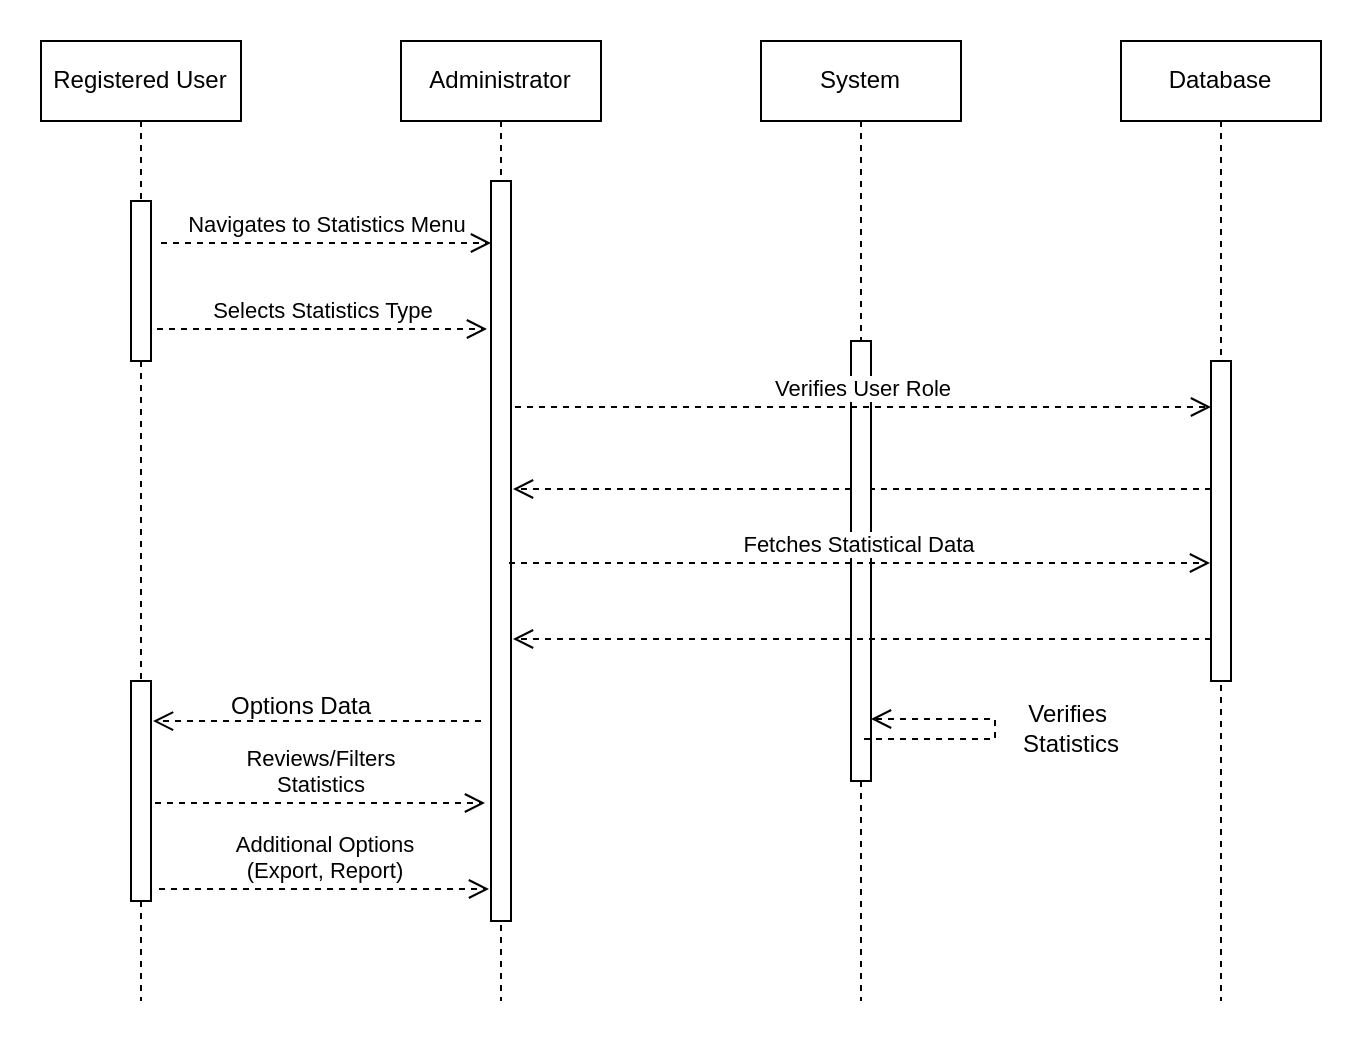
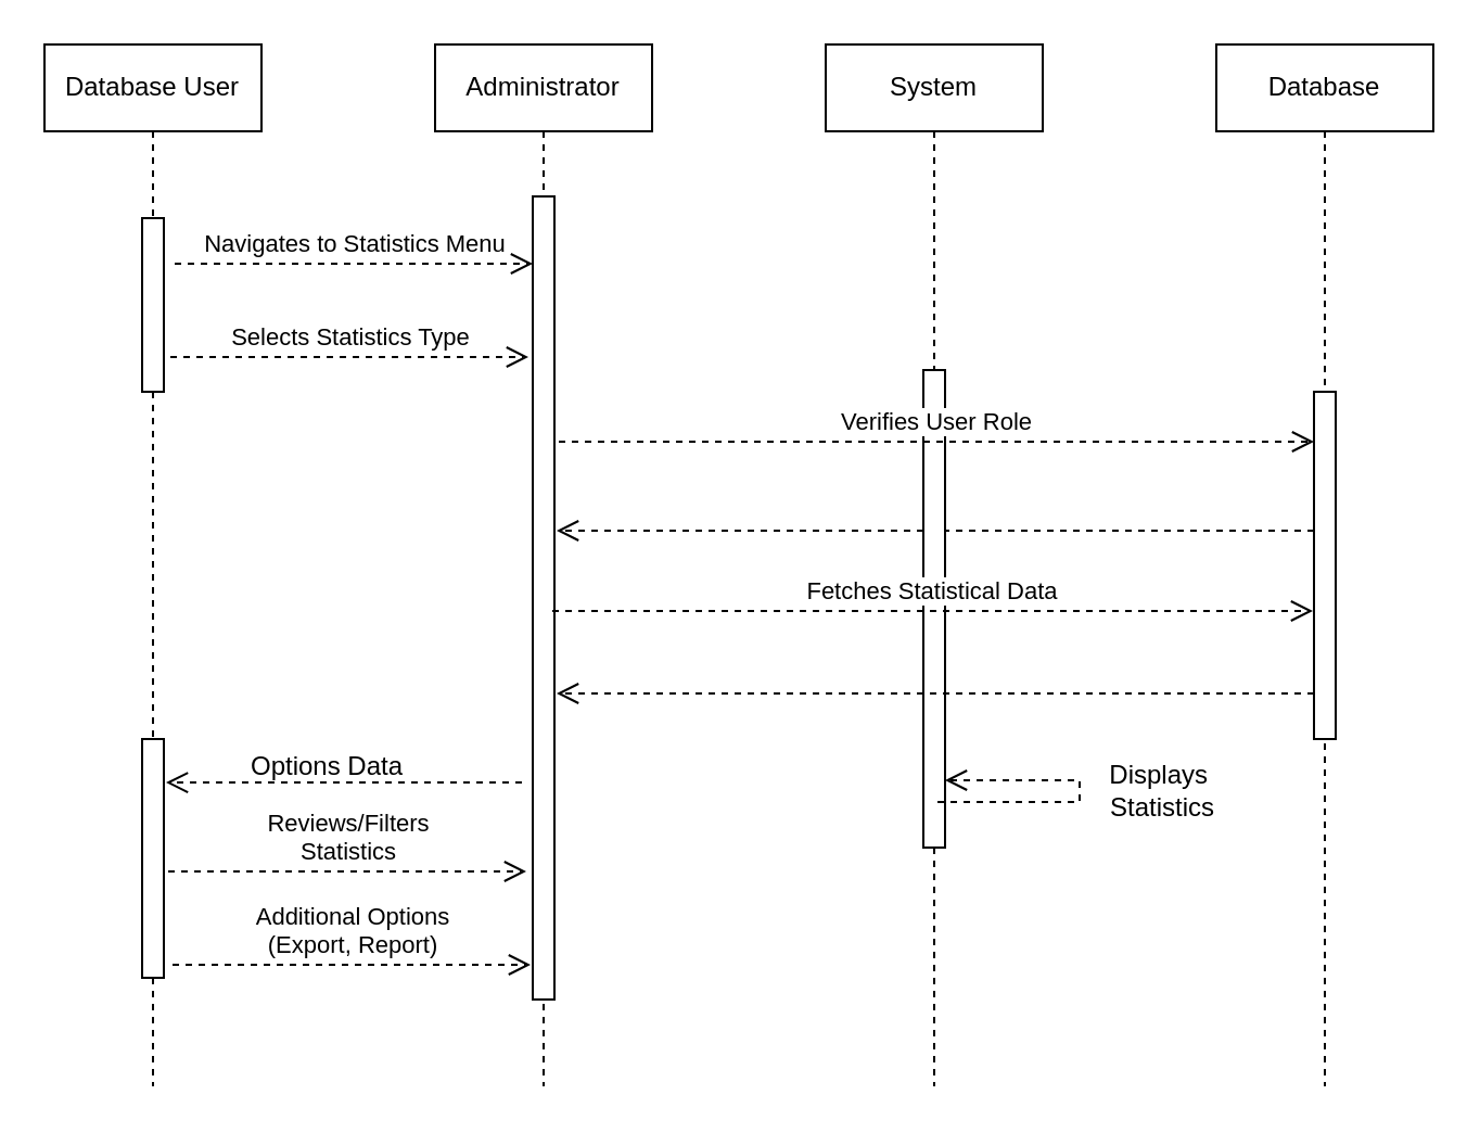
- <mxCell id="2" value="Registered User" style="shape=umlLifeline;perimeter=lifelinePerimeter;whiteSpace=wrap;html=1;container=0;dropTarget=0;collapsible=0;recursiveResize=0;outlineConnect=0;portConstraint=eastwest;newEdgeStyle={&quot;edgeStyle&quot;:&quot;elbowEdgeStyle&quot;,&quot;elbow&quot;:&quot;vertical&quot;,&quot;curved&quot;:0,&quot;rounded&quot;:0};" vertex="1" parent="1"><mxGeometry x="20" y="20" width="100" height="480" as="geometry" /></mxCell>
+ <mxCell id="2" value="Database User" style="shape=umlLifeline;perimeter=lifelinePerimeter;whiteSpace=wrap;html=1;container=0;dropTarget=0;collapsible=0;recursiveResize=0;outlineConnect=0;portConstraint=eastwest;newEdgeStyle={&quot;edgeStyle&quot;:&quot;elbowEdgeStyle&quot;,&quot;elbow&quot;:&quot;vertical&quot;,&quot;curved&quot;:0,&quot;rounded&quot;:0};" vertex="1" parent="1"><mxGeometry x="20" y="20" width="100" height="480" as="geometry" /></mxCell>
- <mxCell id="19" value="Verifies&amp;nbsp;&lt;div&gt;Statistics&lt;/div&gt;" style="text;html=1;align=center;verticalAlign=middle;resizable=0;points=[];autosize=1;strokeColor=none;fillColor=none;" vertex="1" parent="1"><mxGeometry x="500" y="344" width="70" height="40" as="geometry" /></mxCell>
+ <mxCell id="19" value="Displays&amp;nbsp;&lt;div&gt;Statistics&lt;/div&gt;" style="text;html=1;align=center;verticalAlign=middle;resizable=0;points=[];autosize=1;strokeColor=none;fillColor=none;" vertex="1" parent="1"><mxGeometry x="500" y="344" width="70" height="40" as="geometry" /></mxCell>
